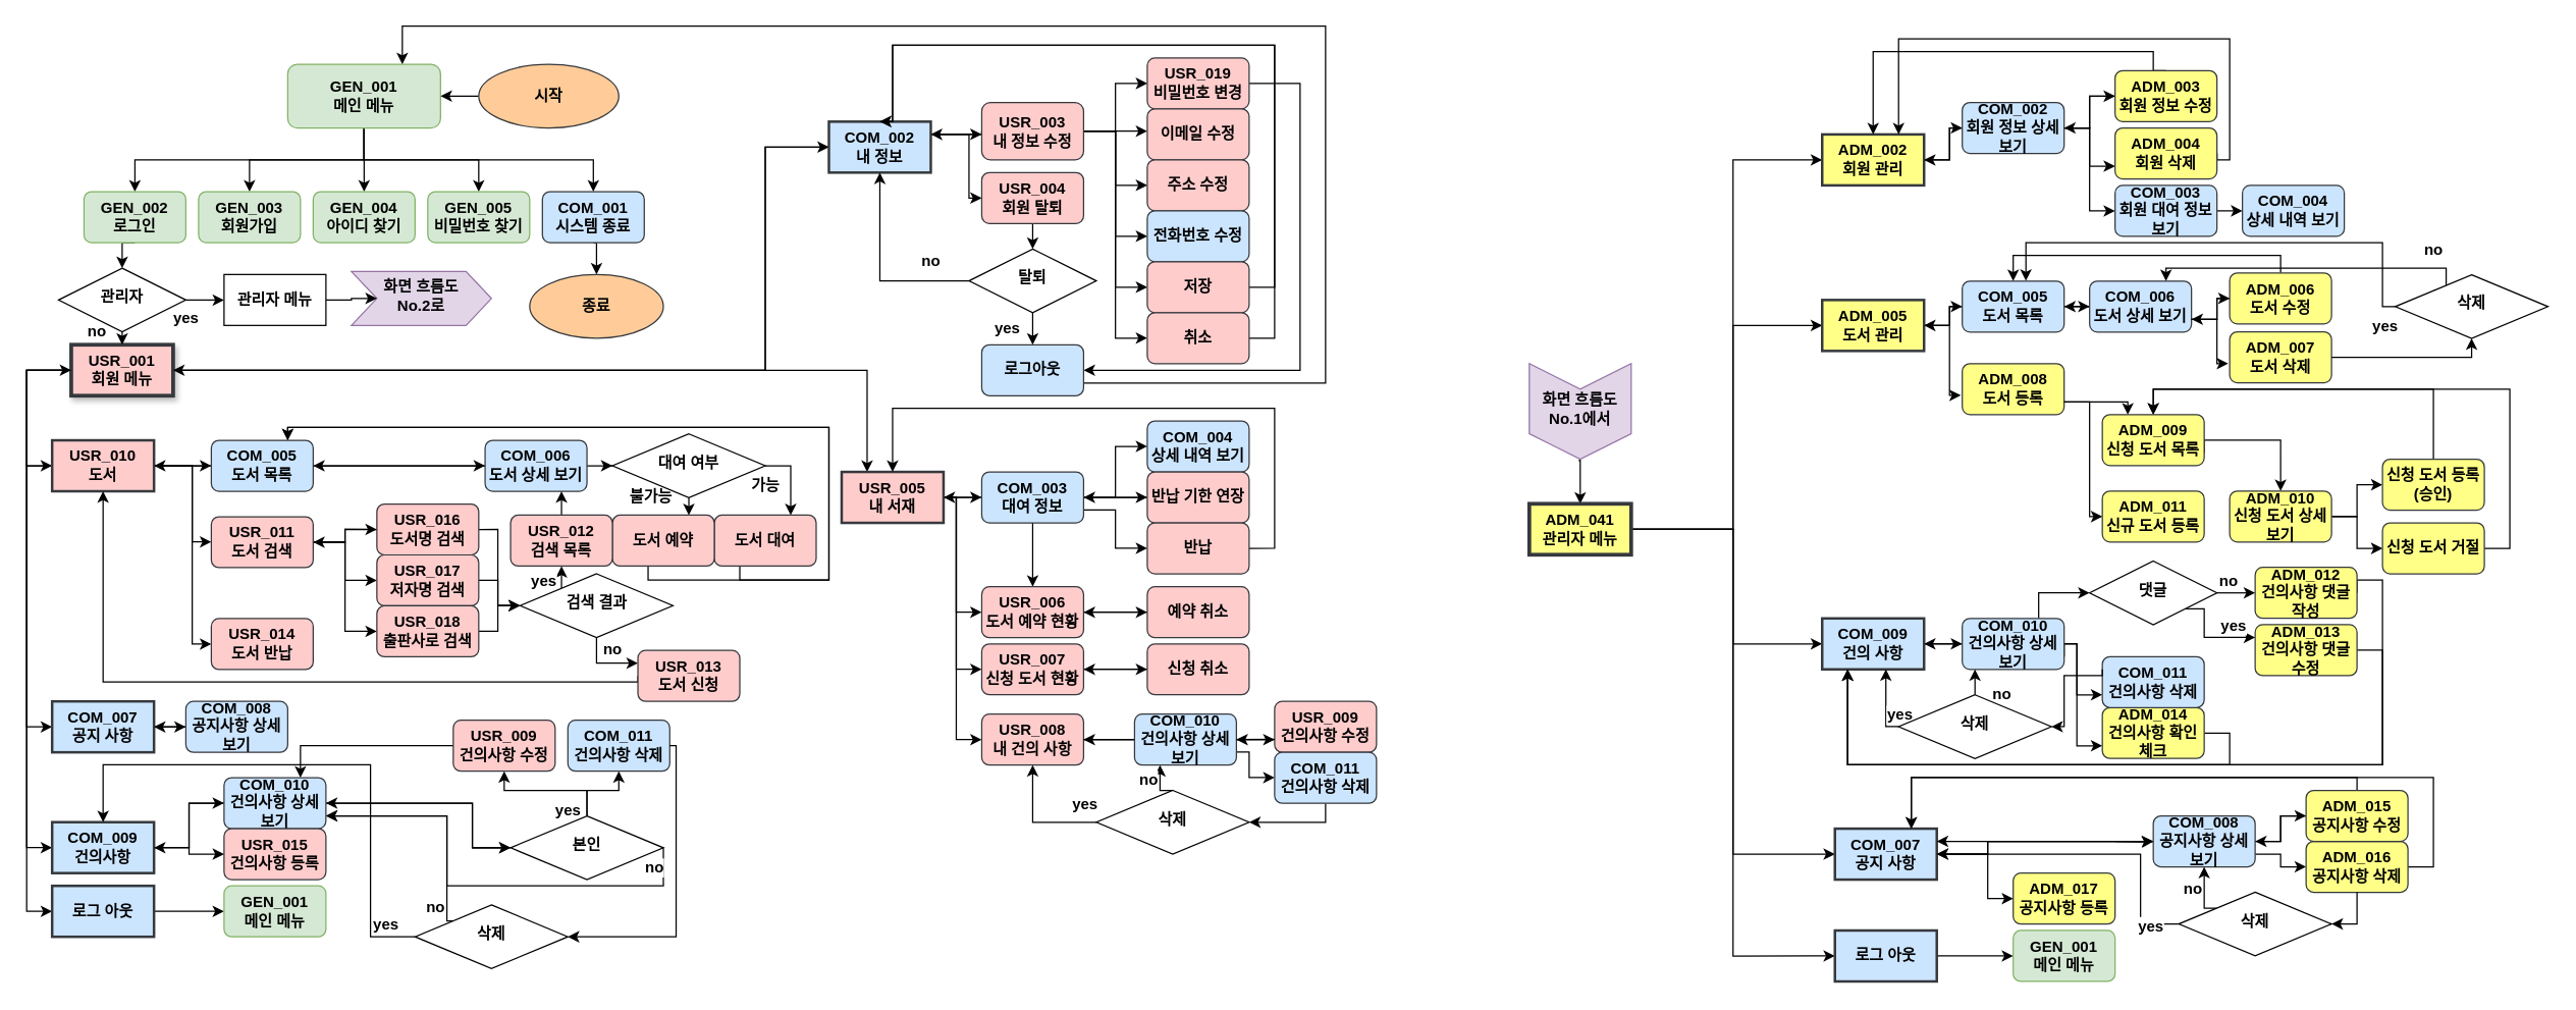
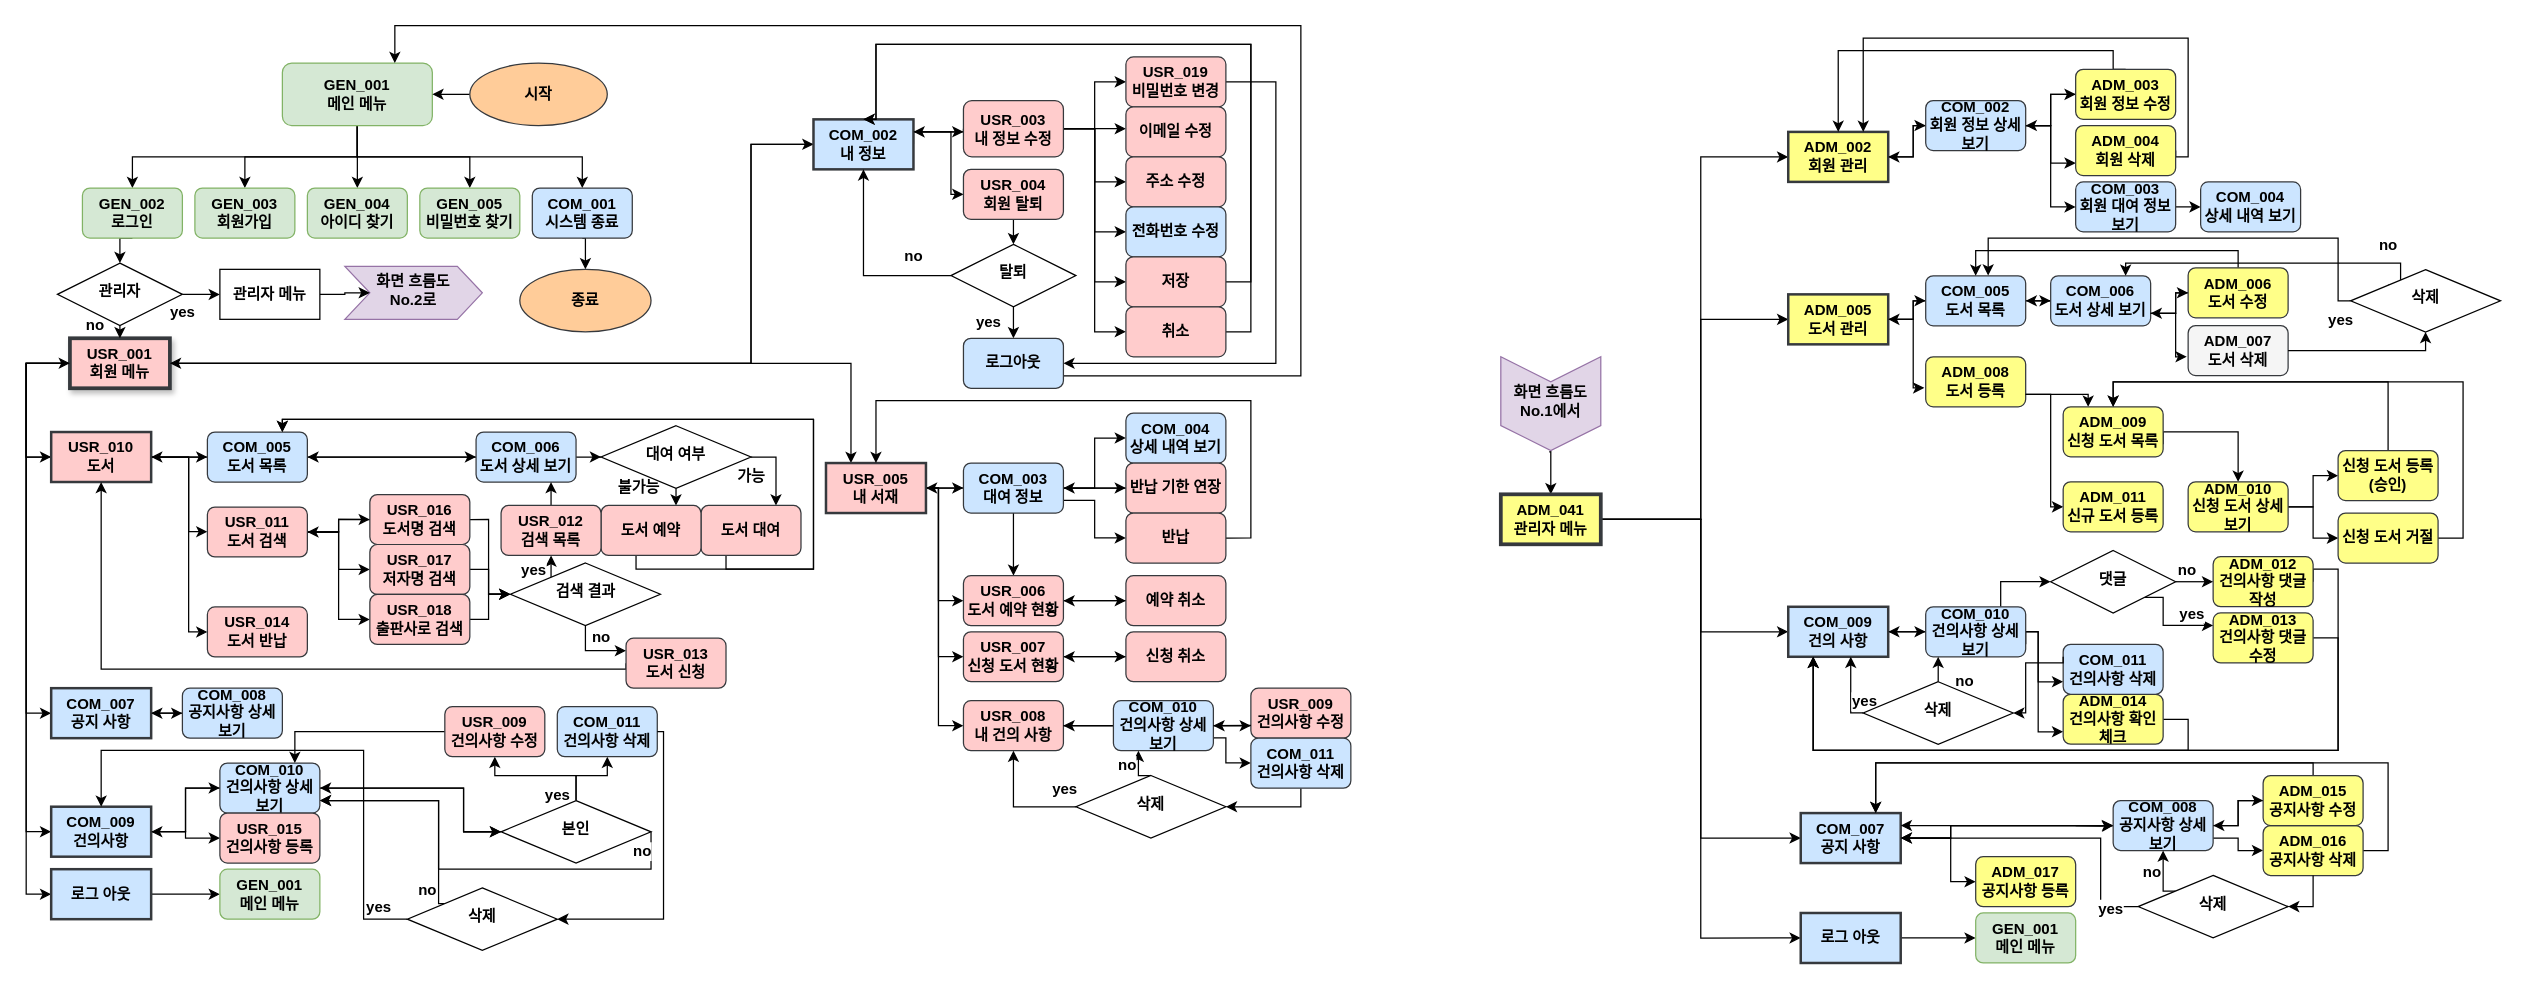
- <mxCell id="74" value="ADM_007&lt;br style=&quot;font-size: 12px;&quot;&gt;도서 삭제" style="rounded=1;whiteSpace=wrap;html=1;fontSize=12;glass=0;strokeWidth=1;shadow=0;fillColor=#ffff88;strokeColor=#36393d;fontStyle=1" parent="1" vertex="1"><mxGeometry x="1750" y="260.05" width="80" height="40" as="geometry" /></mxCell>
+ <mxCell id="74" value="ADM_007&lt;br style=&quot;font-size: 12px;&quot;&gt;도서 삭제" style="rounded=1;whiteSpace=wrap;html=1;fontSize=12;glass=0;strokeWidth=1;shadow=0;fillColor=#f5f5f5;strokeColor=#36393d;fontStyle=1;" parent="1" vertex="1"><mxGeometry x="1750" y="260.05" width="80" height="40" as="geometry" /></mxCell>
